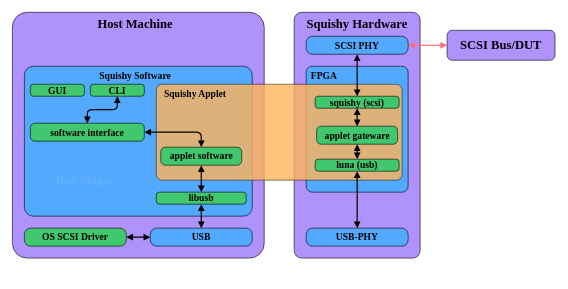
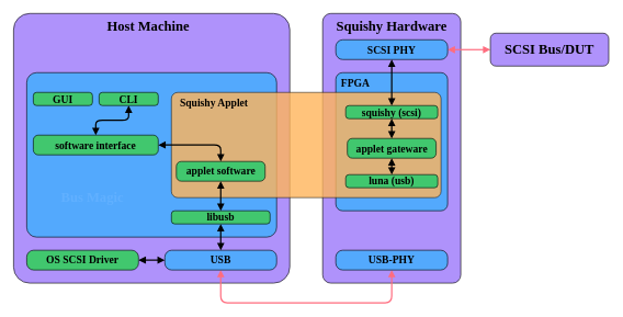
- <mxCell id="7" value="Squishy Software" style="text;html=1;strokeColor=none;fillColor=none;align=center;verticalAlign=middle;whiteSpace=wrap;rounded=0;fontFamily=Nunito;fontSource=https%3A%2F%2Ffonts.googleapis.com%2Fcss%3Ffamily%3DNunito;fontSize=16;fontStyle=1" parent="1" vertex="1"><mxGeometry x="150" y="110" width="150" height="30" as="geometry" /></mxCell>
- <mxCell id="22" style="edgeStyle=orthogonalEdgeStyle;rounded=1;orthogonalLoop=1;jettySize=auto;html=1;exitX=0.5;exitY=0;exitDx=0;exitDy=0;entryX=0.5;entryY=1;entryDx=0;entryDy=0;fontFamily=Nunito;fontSource=https%3A%2F%2Ffonts.googleapis.com%2Fcss%3Ffamily%3DNunito;fontSize=16;startArrow=block;startFill=1;endArrow=block;endFill=1;strokeWidth=2;" parent="1" source="23" target="21" edge="1"><mxGeometry relative="1" as="geometry" /></mxCell>
+ <mxCell id="8" style="edgeStyle=orthogonalEdgeStyle;rounded=1;orthogonalLoop=1;jettySize=auto;html=1;entryX=0.5;entryY=1;entryDx=0;entryDy=0;fontFamily=Nunito;fontSource=https%3A%2F%2Ffonts.googleapis.com%2Fcss%3Ffamily%3DNunito;fontSize=16;endArrow=block;endFill=1;strokeWidth=2;startArrow=block;startFill=1;exitX=0.5;exitY=1;exitDx=0;exitDy=0;strokeColor=#FF6D7F;" parent="1" source="23" target="15" edge="1"><mxGeometry relative="1" as="geometry"><Array as="points"><mxPoint x="595" y="460" /><mxPoint x="335" y="460" /></Array></mxGeometry></mxCell>
